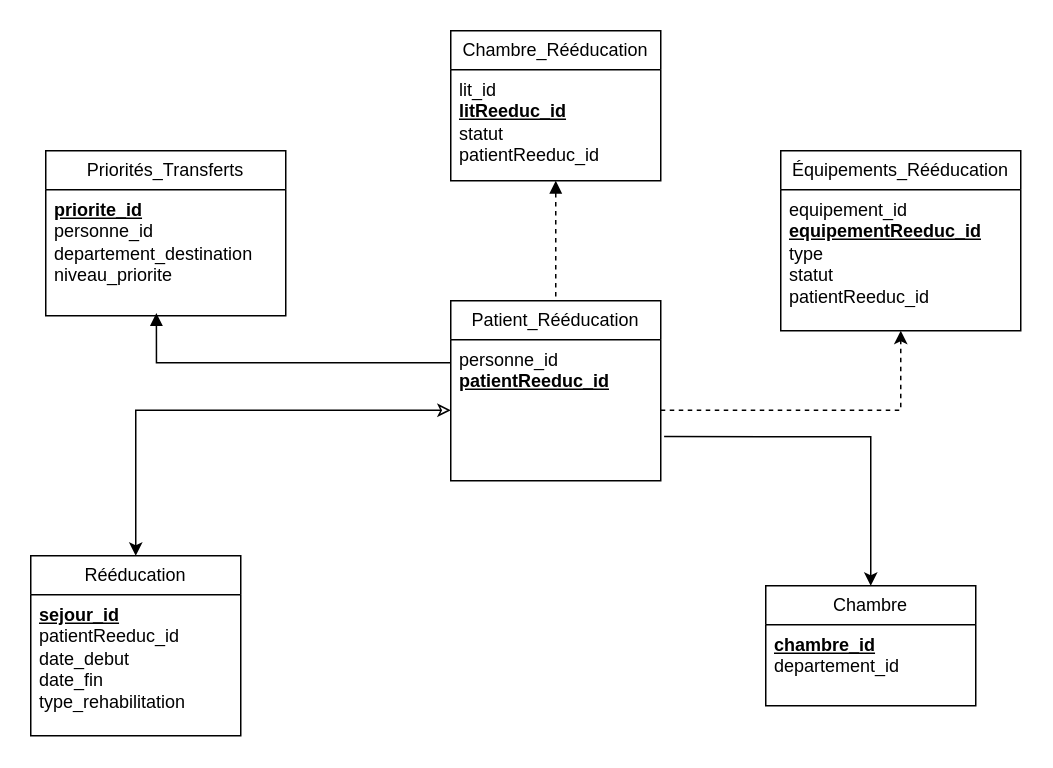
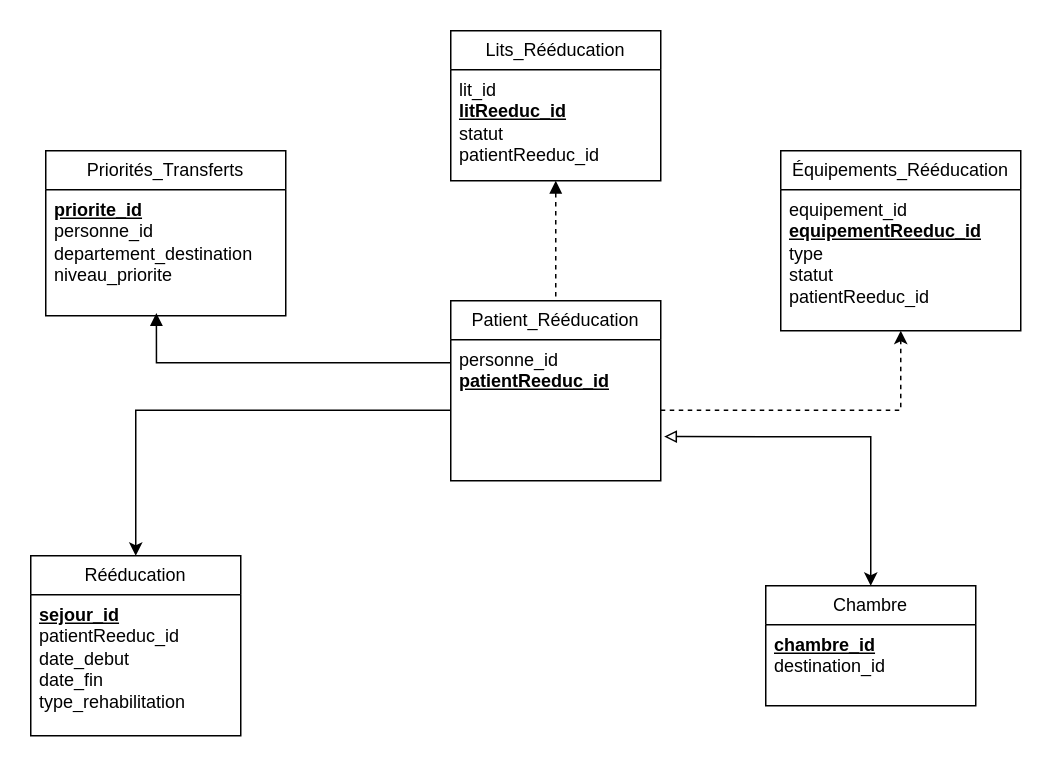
- <mxCell id="6" value="Chambre_Rééducation" style="swimlane;fontStyle=0;childLayout=stackLayout;horizontal=1;startSize=26;fillColor=none;horizontalStack=0;resizeParent=1;resizeParentMax=0;resizeLast=0;collapsible=1;marginBottom=0;whiteSpace=wrap;html=1;" parent="1" vertex="1"><mxGeometry x="300" y="20" width="140" height="100" as="geometry" /></mxCell>
+ <mxCell id="6" value="Lits_Rééducation" style="swimlane;fontStyle=0;childLayout=stackLayout;horizontal=1;startSize=26;fillColor=none;horizontalStack=0;resizeParent=1;resizeParentMax=0;resizeLast=0;collapsible=1;marginBottom=0;whiteSpace=wrap;html=1;" parent="1" vertex="1"><mxGeometry x="300" y="20" width="140" height="100" as="geometry" /></mxCell>
- <mxCell id="16" value="" style="endArrow=classic;startArrow=classic;endFill=0;startFill=1;html=1;rounded=0;exitX=0.5;exitY=0;exitDx=0;exitDy=0;entryX=0;entryY=0.5;entryDx=0;entryDy=0;edgeStyle=orthogonalEdgeStyle;" parent="1" source="10" target="3" edge="1"><mxGeometry width="160" relative="1" as="geometry"><mxPoint x="250" y="308" as="sourcePoint" /><mxPoint x="330" y="370" as="targetPoint" /></mxGeometry></mxCell>
+ <mxCell id="16" value="" style="endArrow=none;startArrow=classic;endFill=0;startFill=1;html=1;rounded=0;exitX=0.5;exitY=0;exitDx=0;exitDy=0;entryX=0;entryY=0.5;entryDx=0;entryDy=0;edgeStyle=orthogonalEdgeStyle;" parent="1" source="10" target="3" edge="1"><mxGeometry width="160" relative="1" as="geometry"><mxPoint x="250" y="308" as="sourcePoint" /><mxPoint x="330" y="370" as="targetPoint" /></mxGeometry></mxCell>
- <mxCell id="18" style="edgeStyle=orthogonalEdgeStyle;rounded=0;orthogonalLoop=1;jettySize=auto;html=1;entryX=1.016;entryY=0.687;entryDx=0;entryDy=0;entryPerimeter=0;startArrow=classic;startFill=1;endArrow=none;endFill=0;" edge="1" parent="1" source="4" target="3"><mxGeometry relative="1" as="geometry" /></mxCell>
+ <mxCell id="18" style="edgeStyle=orthogonalEdgeStyle;rounded=0;orthogonalLoop=1;jettySize=auto;html=1;entryX=1.016;entryY=0.687;entryDx=0;entryDy=0;entryPerimeter=0;startArrow=classic;startFill=1;endArrow=block;endFill=0;" edge="1" parent="1" source="4" target="3"><mxGeometry relative="1" as="geometry" /></mxCell>
- <mxCell id="5" value="&lt;div&gt;&lt;b&gt;&lt;u&gt;chambre_id&lt;/u&gt;&lt;/b&gt;&lt;/div&gt;&lt;div&gt;departement_id&lt;br&gt;&lt;/div&gt;&lt;div&gt;&lt;br&gt;&lt;/div&gt;" style="text;strokeColor=none;fillColor=none;align=left;verticalAlign=top;spacingLeft=4;spacingRight=4;overflow=hidden;rotatable=0;points=[[0,0.5],[1,0.5]];portConstraint=eastwest;whiteSpace=wrap;html=1;" parent="4" vertex="1"><mxGeometry y="26" width="140" height="54" as="geometry" /></mxCell>
+ <mxCell id="5" value="&lt;div&gt;&lt;b&gt;&lt;u&gt;chambre_id&lt;/u&gt;&lt;/b&gt;&lt;/div&gt;&lt;div&gt;destination_id&lt;br&gt;&lt;/div&gt;&lt;div&gt;&lt;br&gt;&lt;/div&gt;" style="text;strokeColor=none;fillColor=none;align=left;verticalAlign=top;spacingLeft=4;spacingRight=4;overflow=hidden;rotatable=0;points=[[0,0.5],[1,0.5]];portConstraint=eastwest;whiteSpace=wrap;html=1;" parent="4" vertex="1"><mxGeometry y="26" width="140" height="54" as="geometry" /></mxCell>
